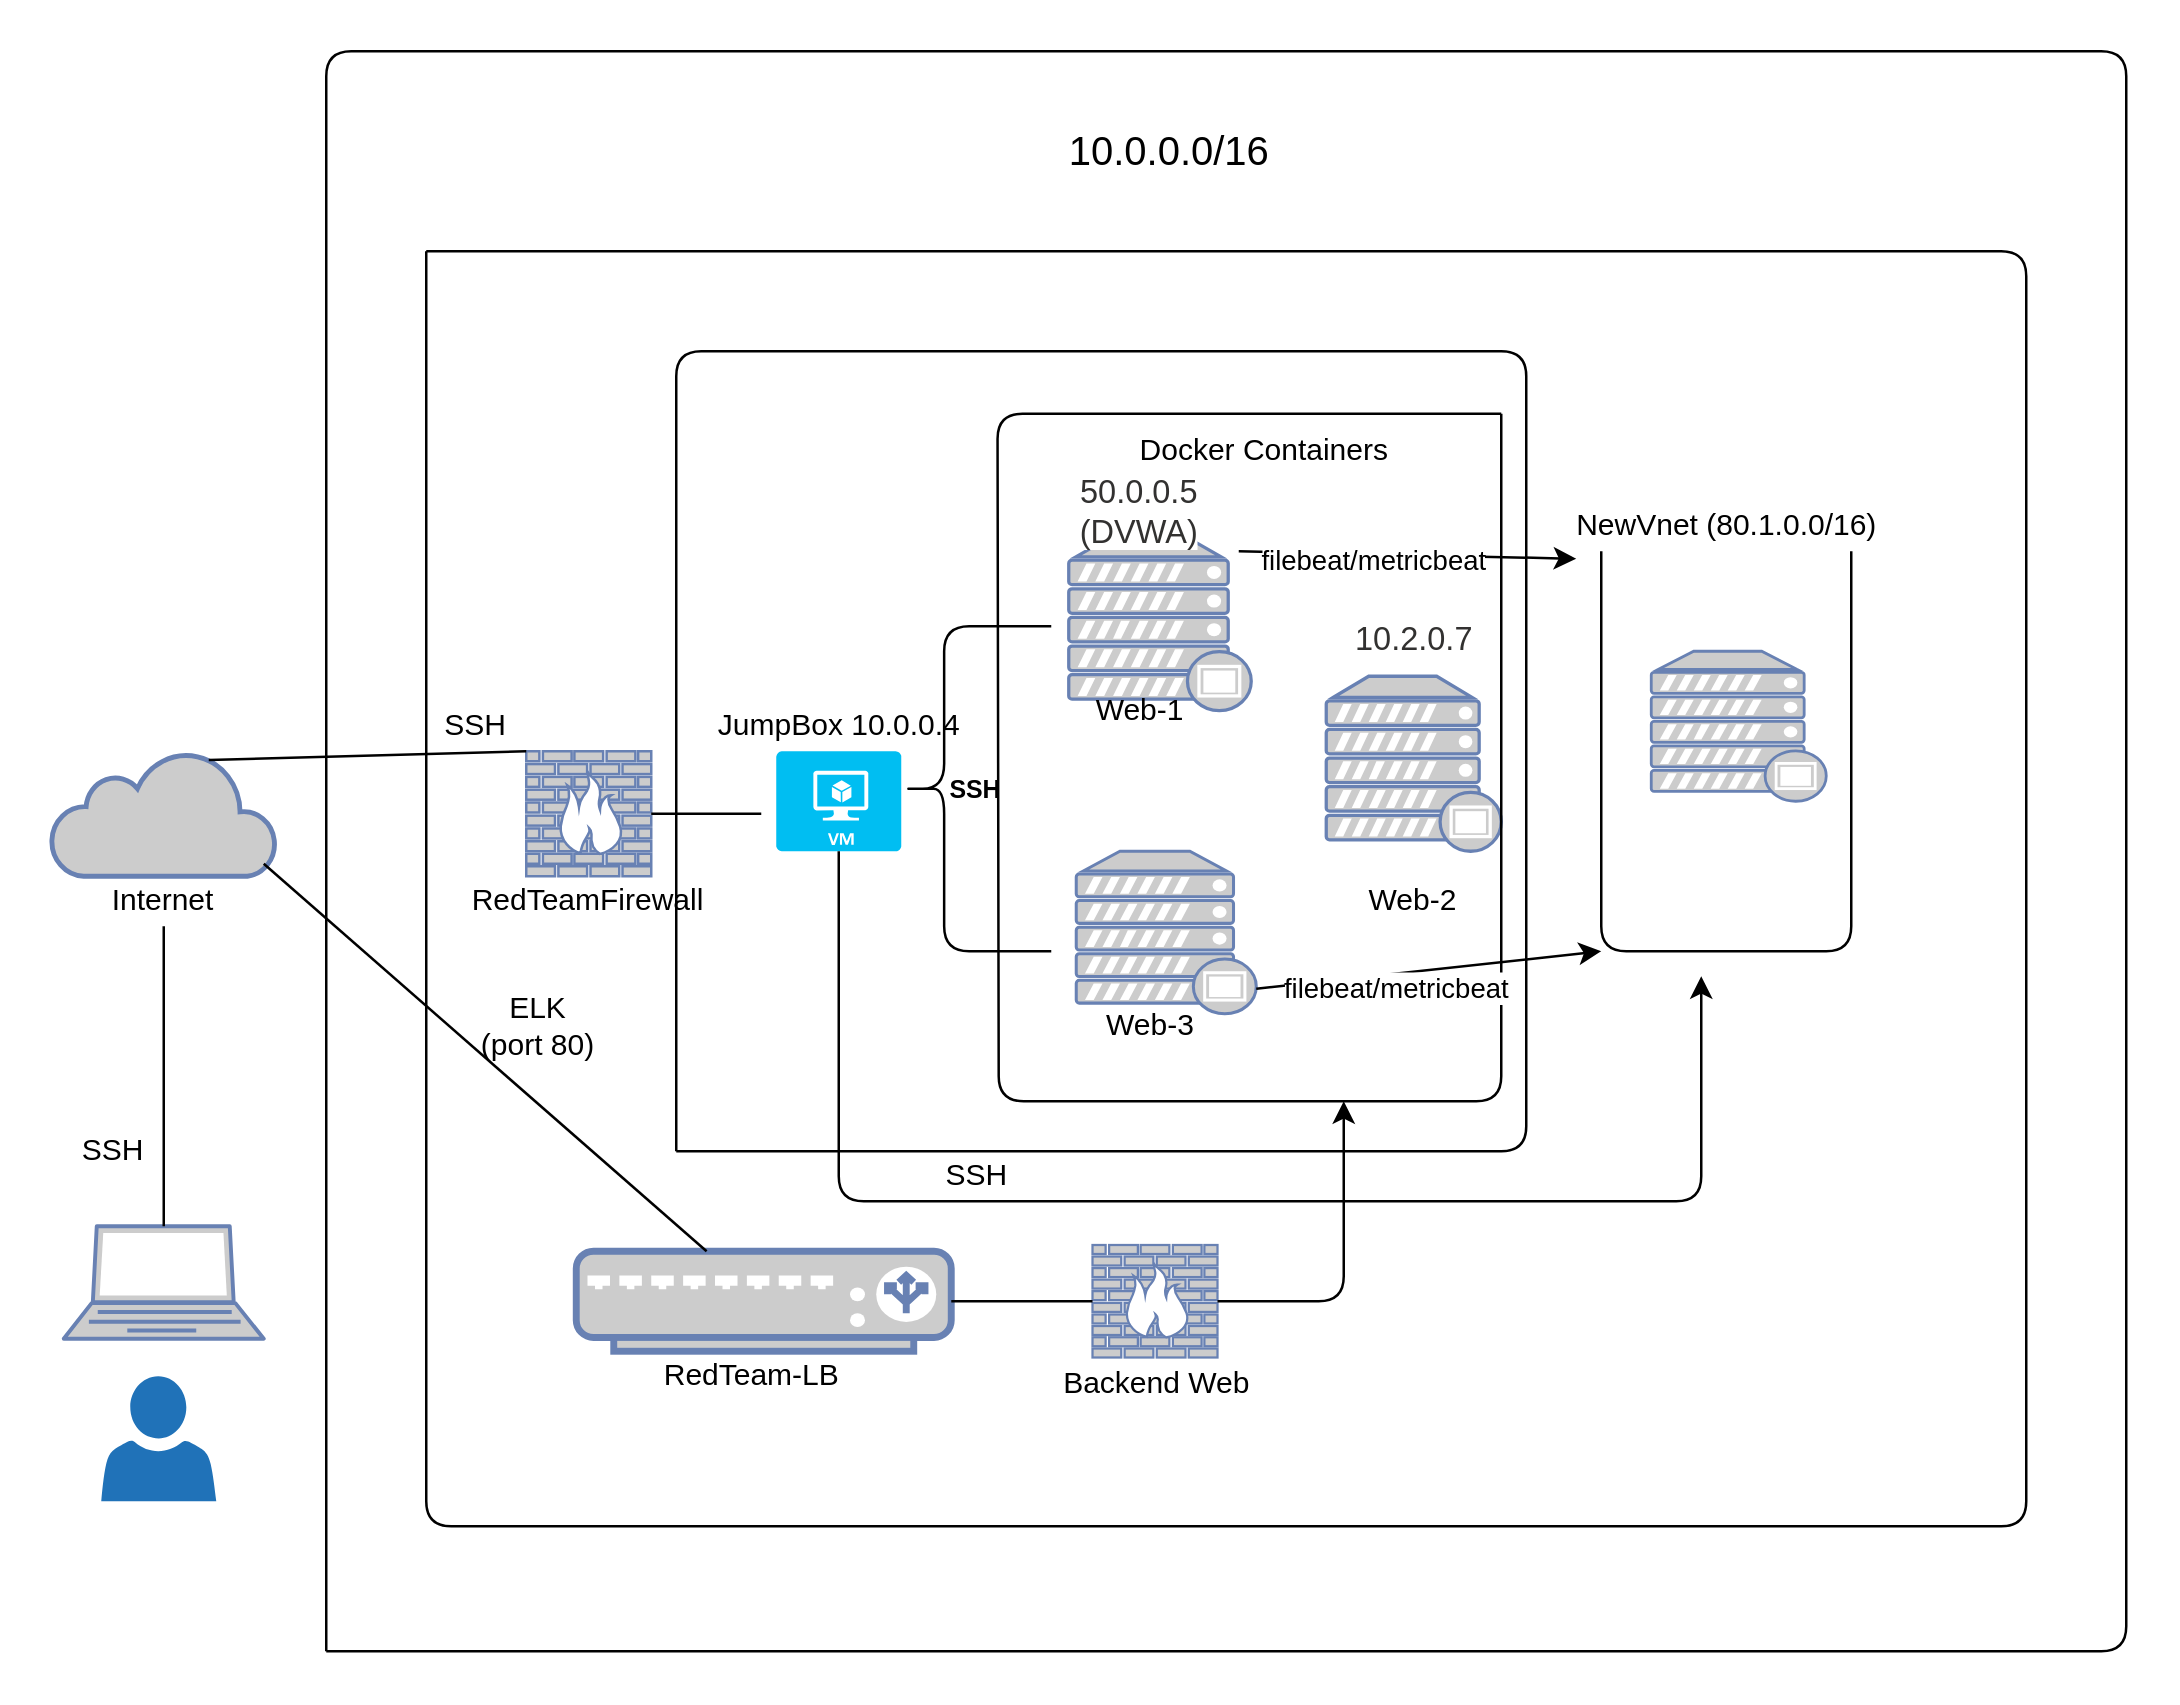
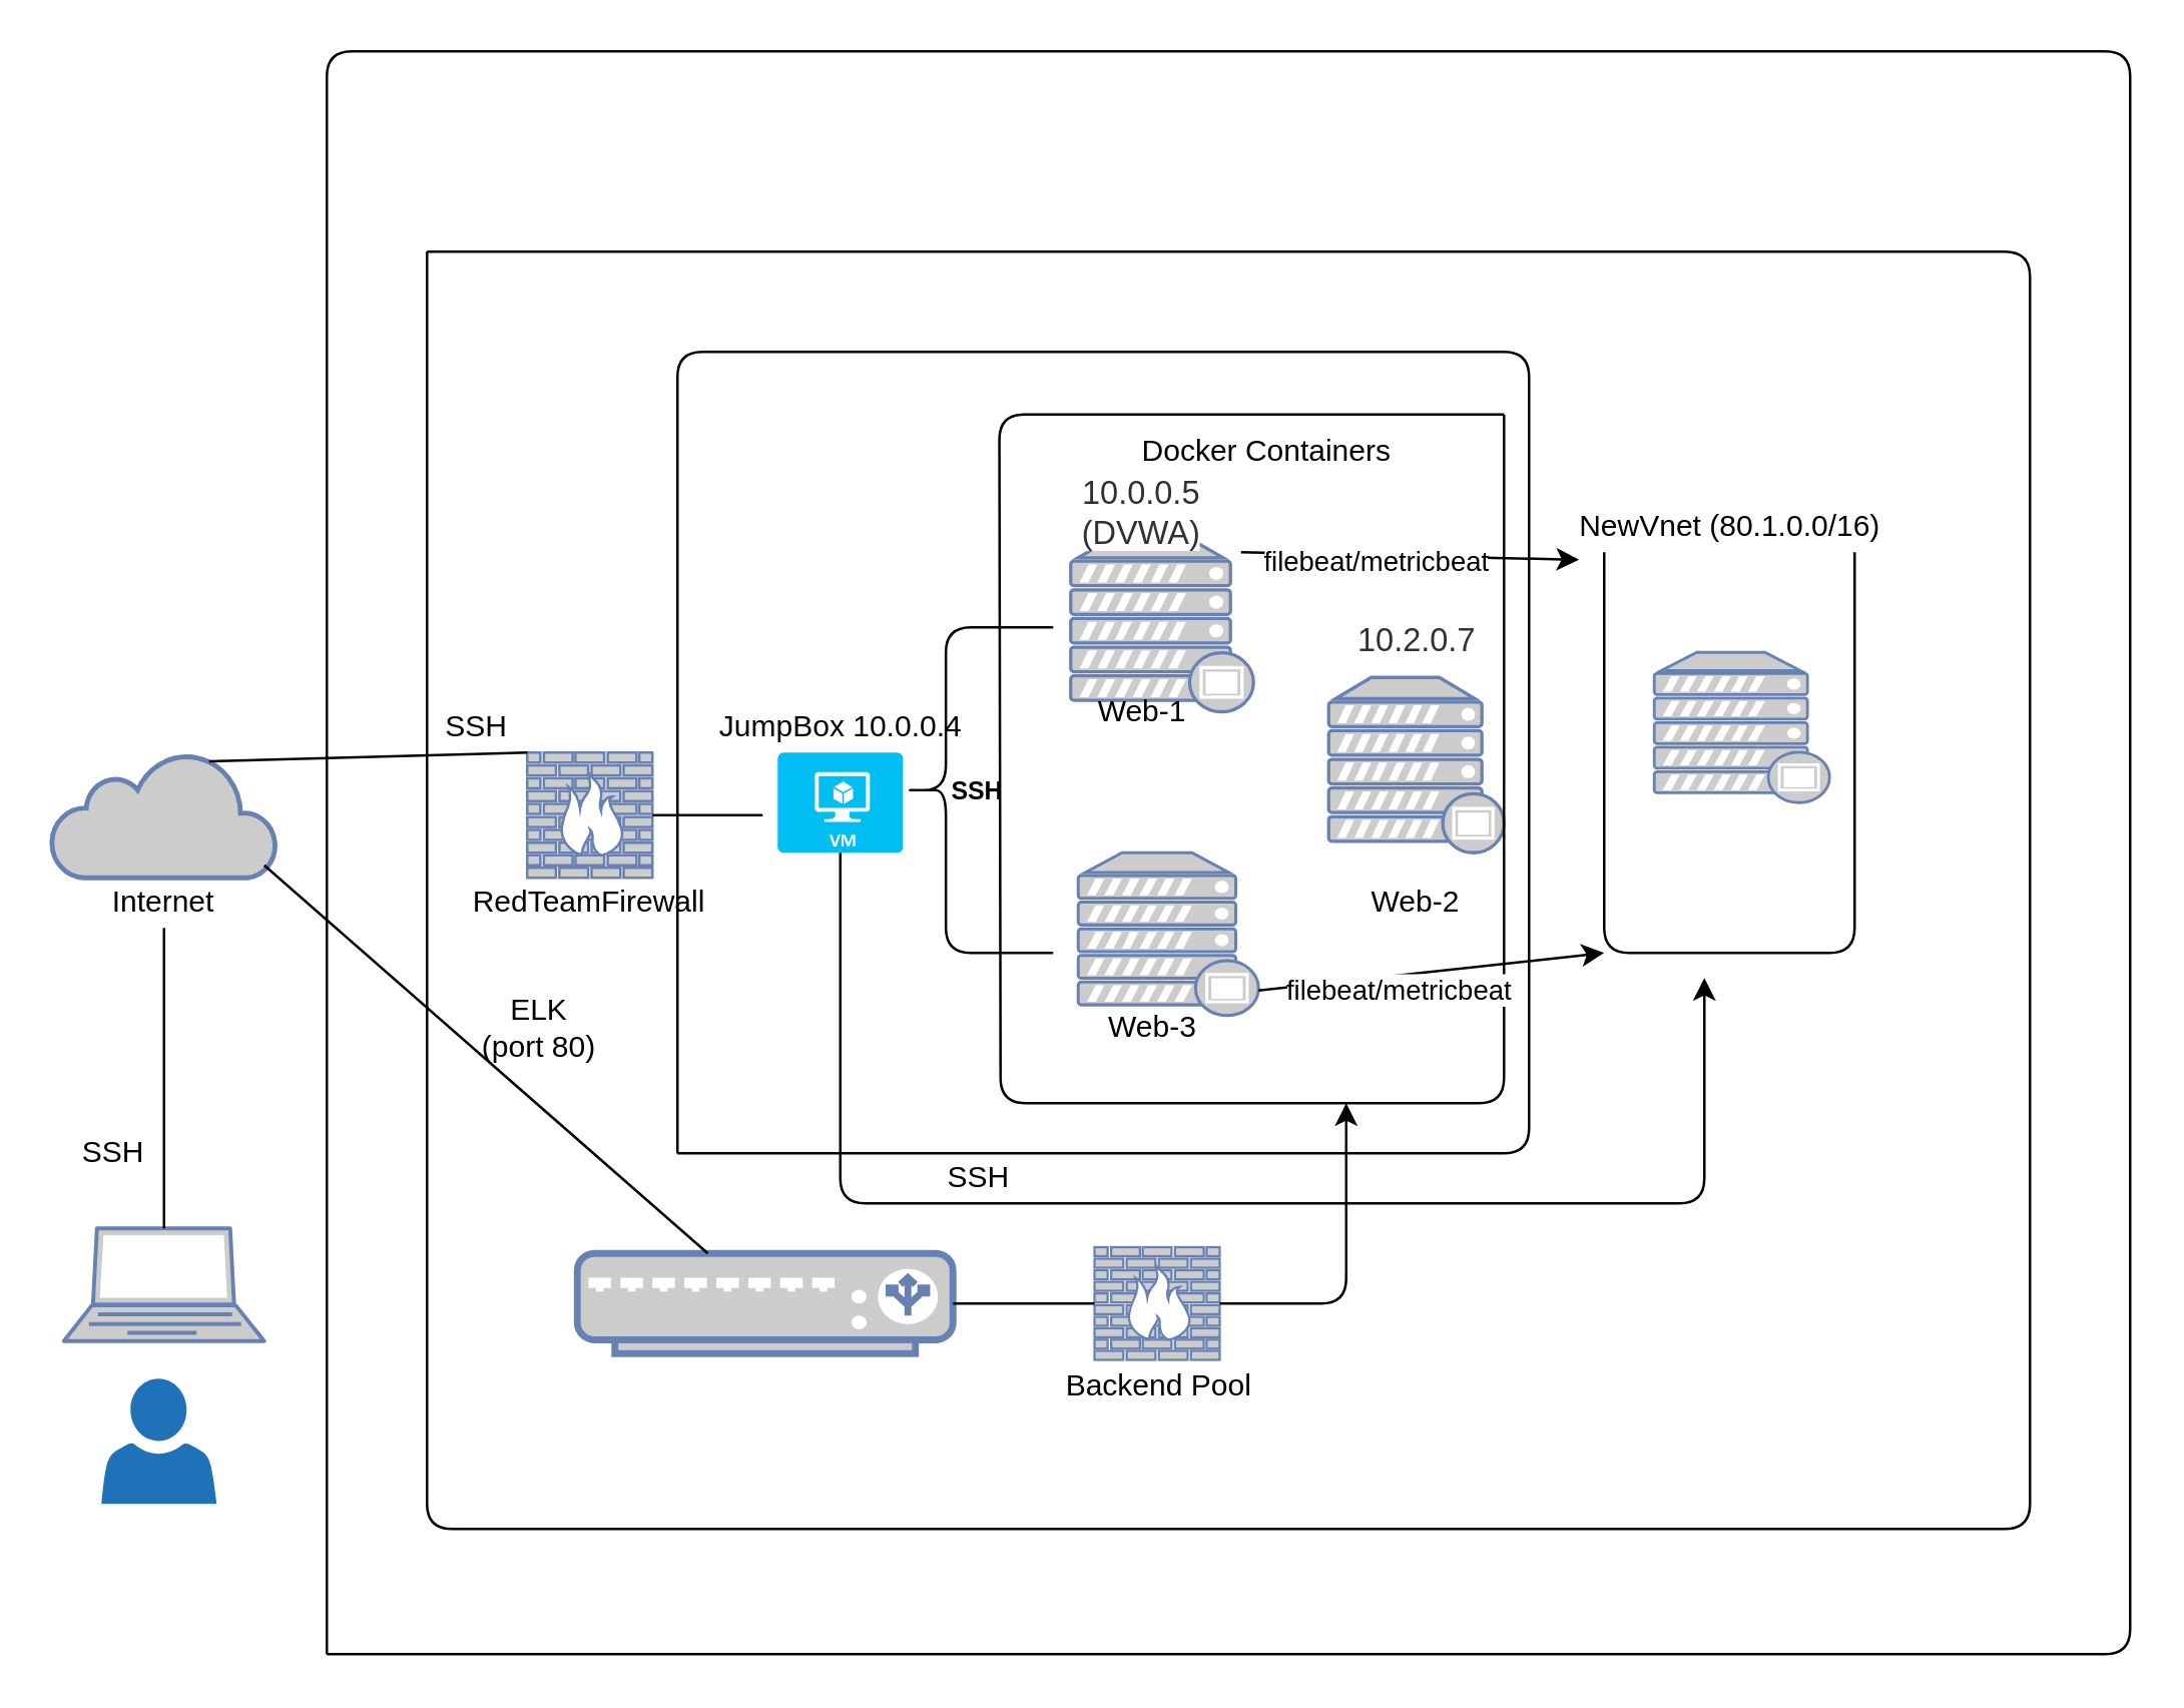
- <mxCell id="44" value="&lt;span style=&quot;font-family: &amp;#34;az_ea_font&amp;#34; , &amp;#34;segoe ui&amp;#34; , &amp;#34;az_font&amp;#34; , , , &amp;#34;blinkmacsystemfont&amp;#34; , &amp;#34;roboto&amp;#34; , &amp;#34;oxygen&amp;#34; , &amp;#34;ubuntu&amp;#34; , &amp;#34;cantarell&amp;#34; , &amp;#34;open sans&amp;#34; , &amp;#34;helvetica neue&amp;#34; , sans-serif ; font-size: 16px ; background-color: rgb(255 , 255 , 255)&quot;&gt;10.0.0.0/16&lt;/span&gt;" style="text;html=1;align=center;verticalAlign=middle;resizable=0;points=[];autosize=1;" vertex="1" parent="1"><mxGeometry x="416.5" y="50" width="100" height="20" as="geometry" /></mxCell>
- <mxCell id="34" value="&lt;span style=&quot;color: rgb(50 , 49 , 48) ; font-family: &amp;#34;az_ea_font&amp;#34; , &amp;#34;segoe ui&amp;#34; , &amp;#34;az_font&amp;#34; , , , &amp;#34;blinkmacsystemfont&amp;#34; , &amp;#34;roboto&amp;#34; , &amp;#34;oxygen&amp;#34; , &amp;#34;ubuntu&amp;#34; , &amp;#34;cantarell&amp;#34; , &amp;#34;open sans&amp;#34; , &amp;#34;helvetica neue&amp;#34; , sans-serif ; font-size: 13px ; background-color: rgb(255 , 255 , 255)&quot;&gt;50.0.0.5 (DVWA)&lt;/span&gt;" style="text;html=1;strokeColor=none;fillColor=none;align=center;verticalAlign=middle;whiteSpace=wrap;rounded=0;" vertex="1" parent="1"><mxGeometry x="424" y="193.75" width="62.5" height="20" as="geometry" /></mxCell>
+ <mxCell id="34" value="&lt;span style=&quot;color: rgb(50 , 49 , 48) ; font-family: &amp;#34;az_ea_font&amp;#34; , &amp;#34;segoe ui&amp;#34; , &amp;#34;az_font&amp;#34; , , , &amp;#34;blinkmacsystemfont&amp;#34; , &amp;#34;roboto&amp;#34; , &amp;#34;oxygen&amp;#34; , &amp;#34;ubuntu&amp;#34; , &amp;#34;cantarell&amp;#34; , &amp;#34;open sans&amp;#34; , &amp;#34;helvetica neue&amp;#34; , sans-serif ; font-size: 13px ; background-color: rgb(255 , 255 , 255)&quot;&gt;10.0.0.5 (DVWA)&lt;/span&gt;" style="text;html=1;strokeColor=none;fillColor=none;align=center;verticalAlign=middle;whiteSpace=wrap;rounded=0;" vertex="1" parent="1"><mxGeometry x="424" y="193.75" width="62.5" height="20" as="geometry" /></mxCell>
- <mxCell id="39" value="RedTeam-LB" style="text;html=1;align=center;verticalAlign=middle;resizable=0;points=[];autosize=1;" vertex="1" parent="1"><mxGeometry x="255" y="540" width="90" height="20" as="geometry" /></mxCell>
- <mxCell id="40" value="Backend Web" style="text;html=1;align=center;verticalAlign=middle;resizable=0;points=[];autosize=1;" vertex="1" parent="1"><mxGeometry x="416.5" y="542.5" width="90" height="20" as="geometry" /></mxCell>
+ <mxCell id="40" value="Backend Pool" style="text;html=1;align=center;verticalAlign=middle;resizable=0;points=[];autosize=1;" vertex="1" parent="1"><mxGeometry x="416.5" y="542.5" width="90" height="20" as="geometry" /></mxCell>
